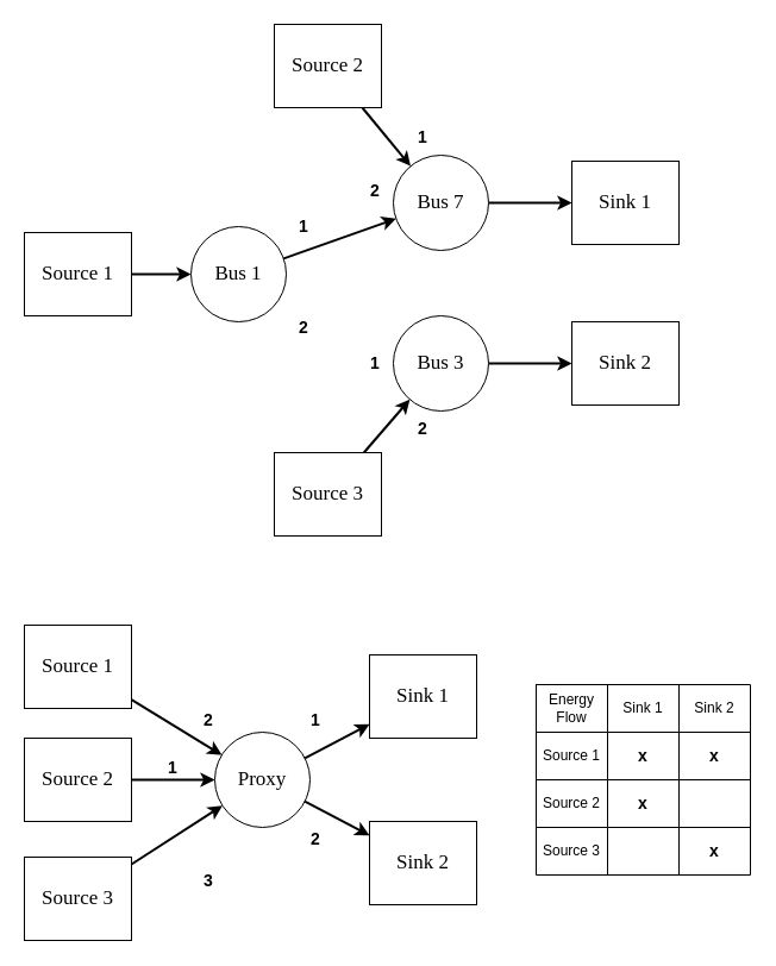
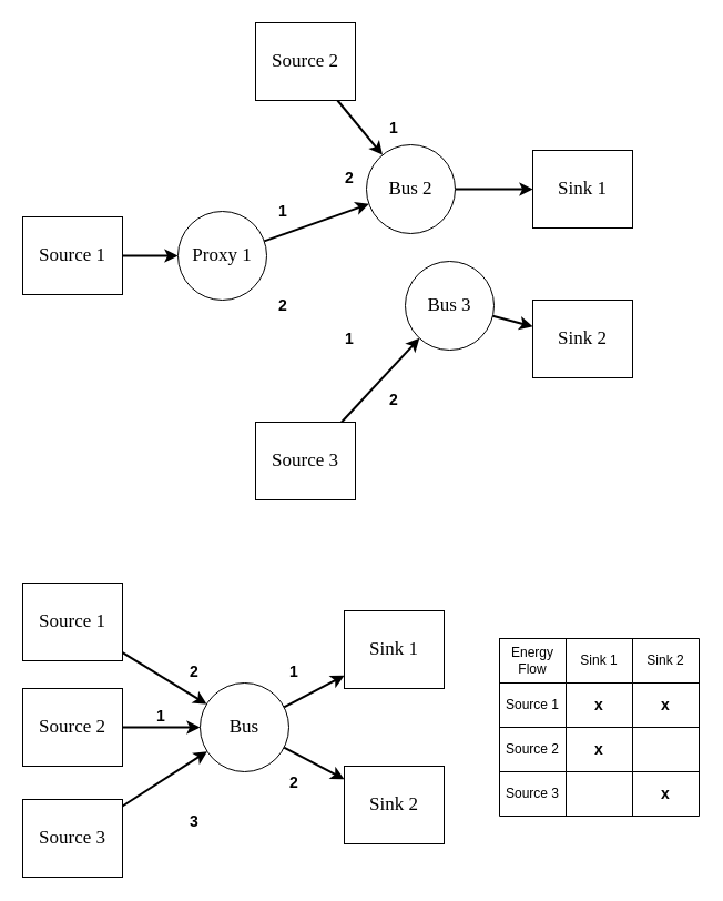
- <mxCell id="8" value="Bus 7" style="ellipse;whiteSpace=wrap;html=1;fontFamily=Times New Roman;fontSize=17;" vertex="1" parent="1"><mxGeometry x="330" y="130" width="80" height="80" as="geometry" /></mxCell>
+ <mxCell id="8" value="Bus 2" style="ellipse;whiteSpace=wrap;html=1;fontFamily=Times New Roman;fontSize=17;" vertex="1" parent="1"><mxGeometry x="330" y="130" width="80" height="80" as="geometry" /></mxCell>
- <mxCell id="5" value="Bus 1" style="ellipse;whiteSpace=wrap;html=1;fontFamily=Times New Roman;fontSize=17;" parent="1" vertex="1"><mxGeometry x="160" y="190" width="80" height="80" as="geometry" /></mxCell>
+ <mxCell id="5" value="Proxy 1" style="ellipse;whiteSpace=wrap;html=1;fontFamily=Times New Roman;fontSize=17;" parent="1" vertex="1"><mxGeometry x="160" y="190" width="80" height="80" as="geometry" /></mxCell>
- <mxCell id="11" value="Bus 3" style="ellipse;whiteSpace=wrap;html=1;fontFamily=Times New Roman;fontSize=17;" vertex="1" parent="1"><mxGeometry x="330" y="265" width="80" height="80" as="geometry" /></mxCell>
+ <mxCell id="11" value="Bus 3" style="ellipse;whiteSpace=wrap;html=1;fontFamily=Times New Roman;fontSize=17;" vertex="1" parent="1"><mxGeometry x="365" y="235" width="80" height="80" as="geometry" /></mxCell>
- <mxCell id="24" value="Proxy" style="ellipse;whiteSpace=wrap;html=1;fontFamily=Times New Roman;fontSize=17;" vertex="1" parent="1"><mxGeometry x="180" y="615" width="80" height="80" as="geometry" /></mxCell>
+ <mxCell id="24" value="Bus" style="ellipse;whiteSpace=wrap;html=1;fontFamily=Times New Roman;fontSize=17;" vertex="1" parent="1"><mxGeometry x="180" y="615" width="80" height="80" as="geometry" /></mxCell>
